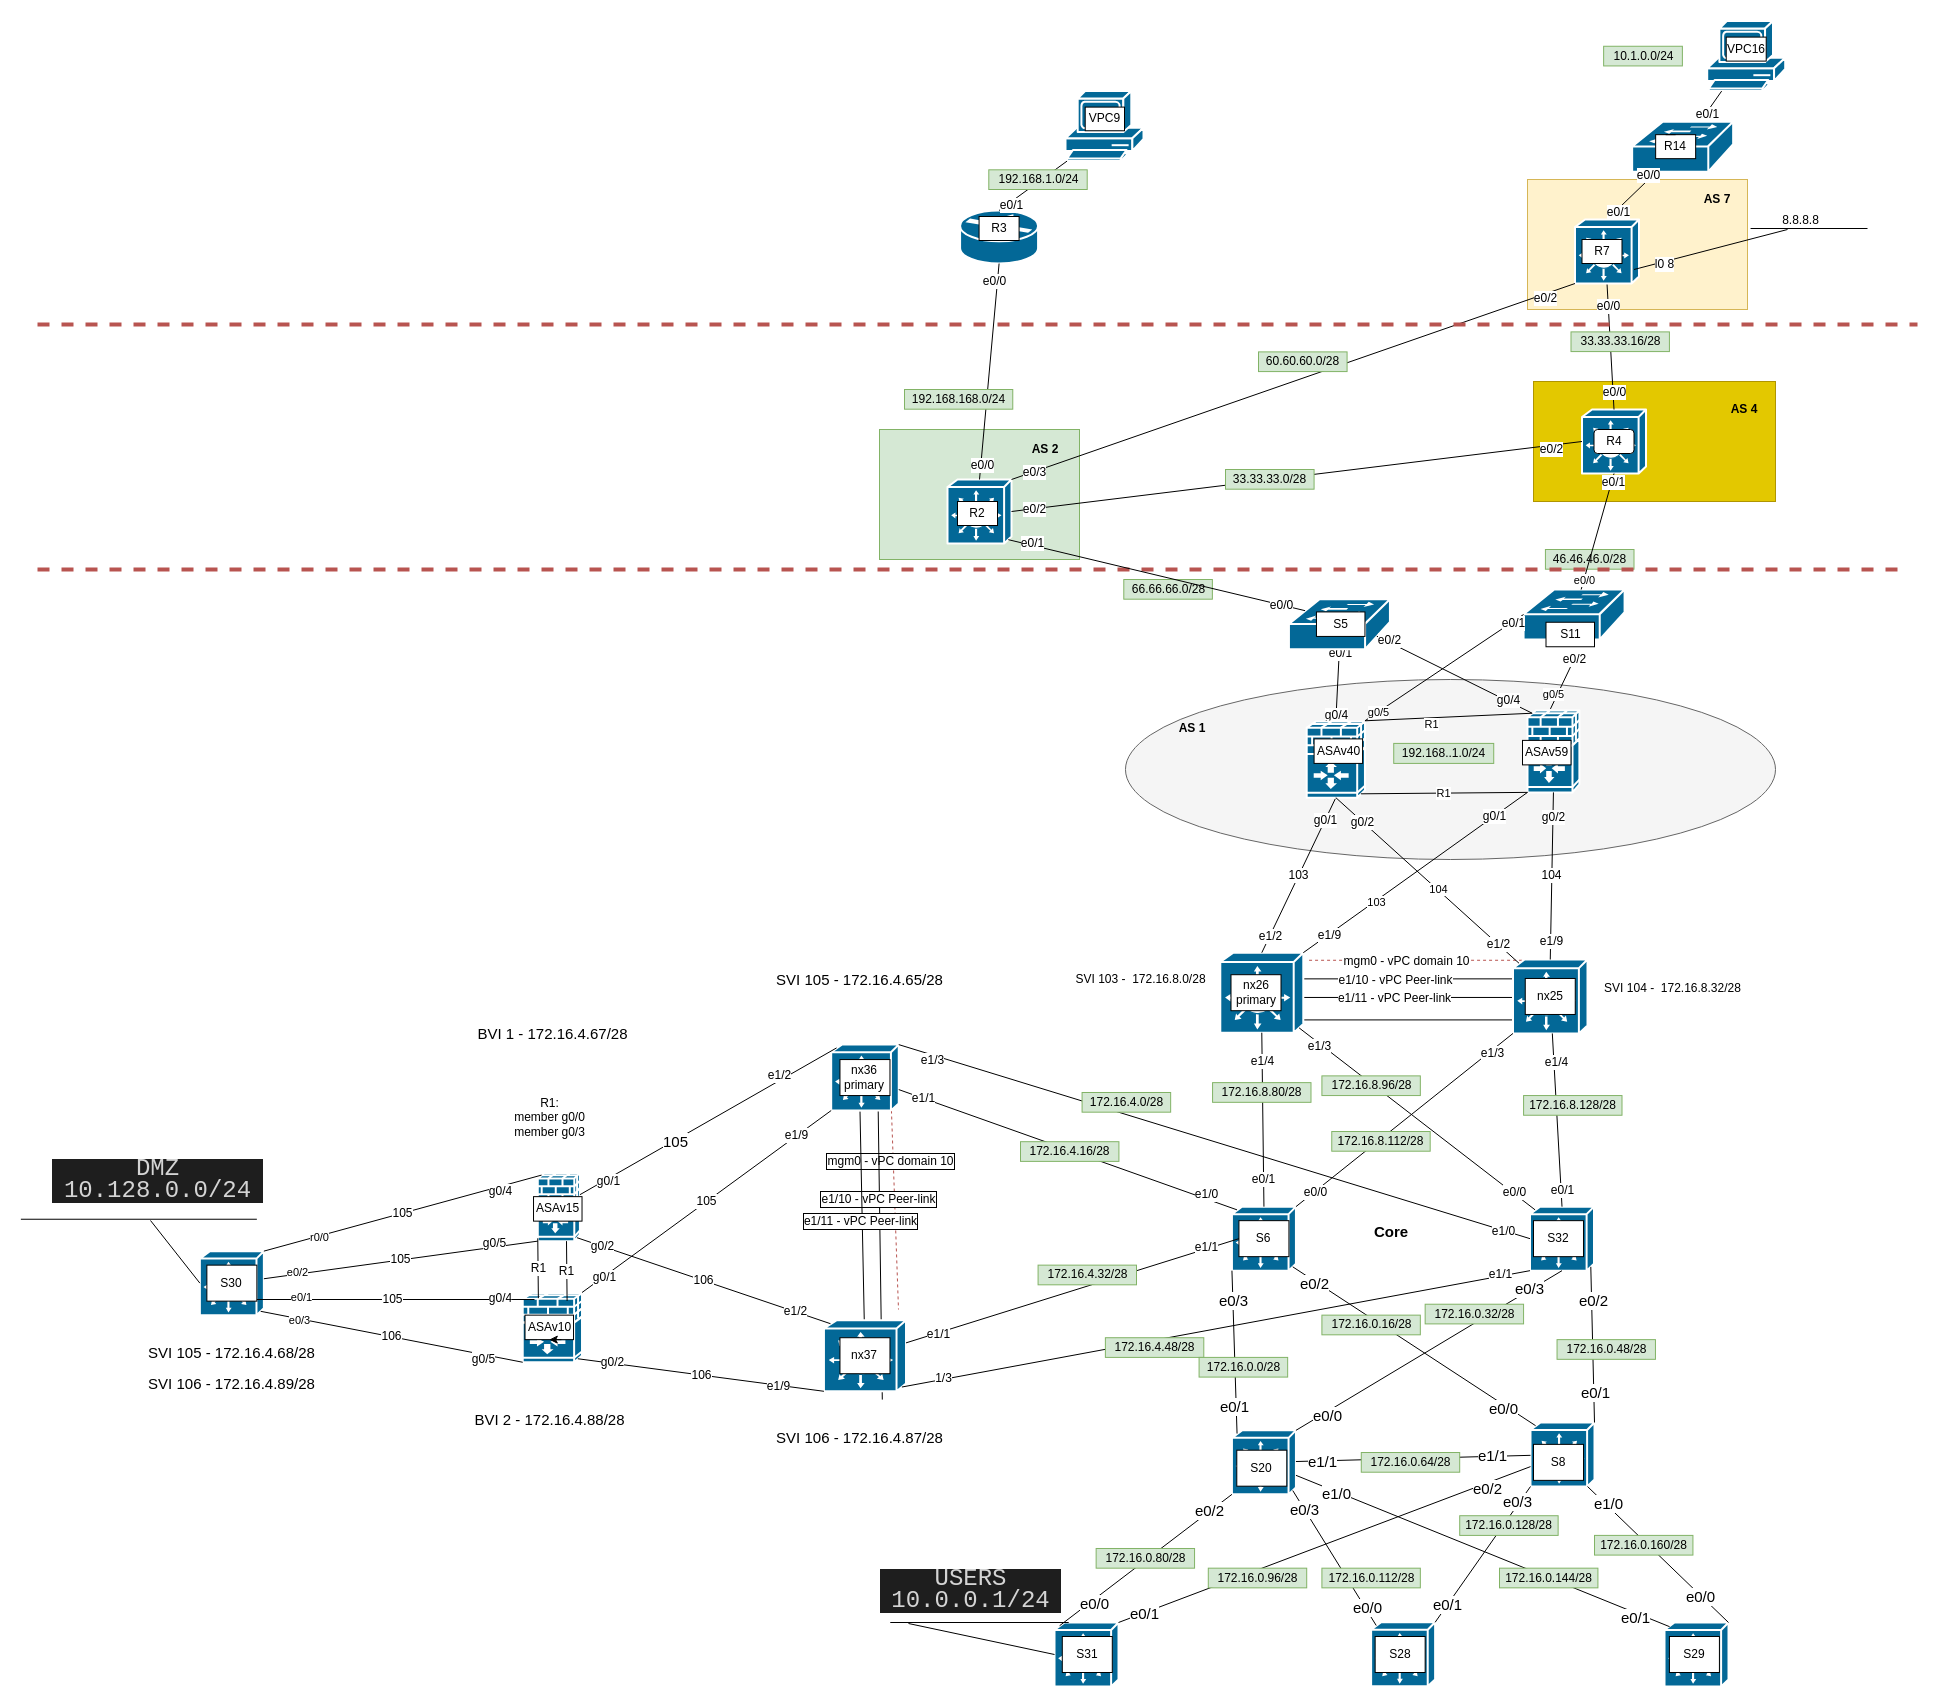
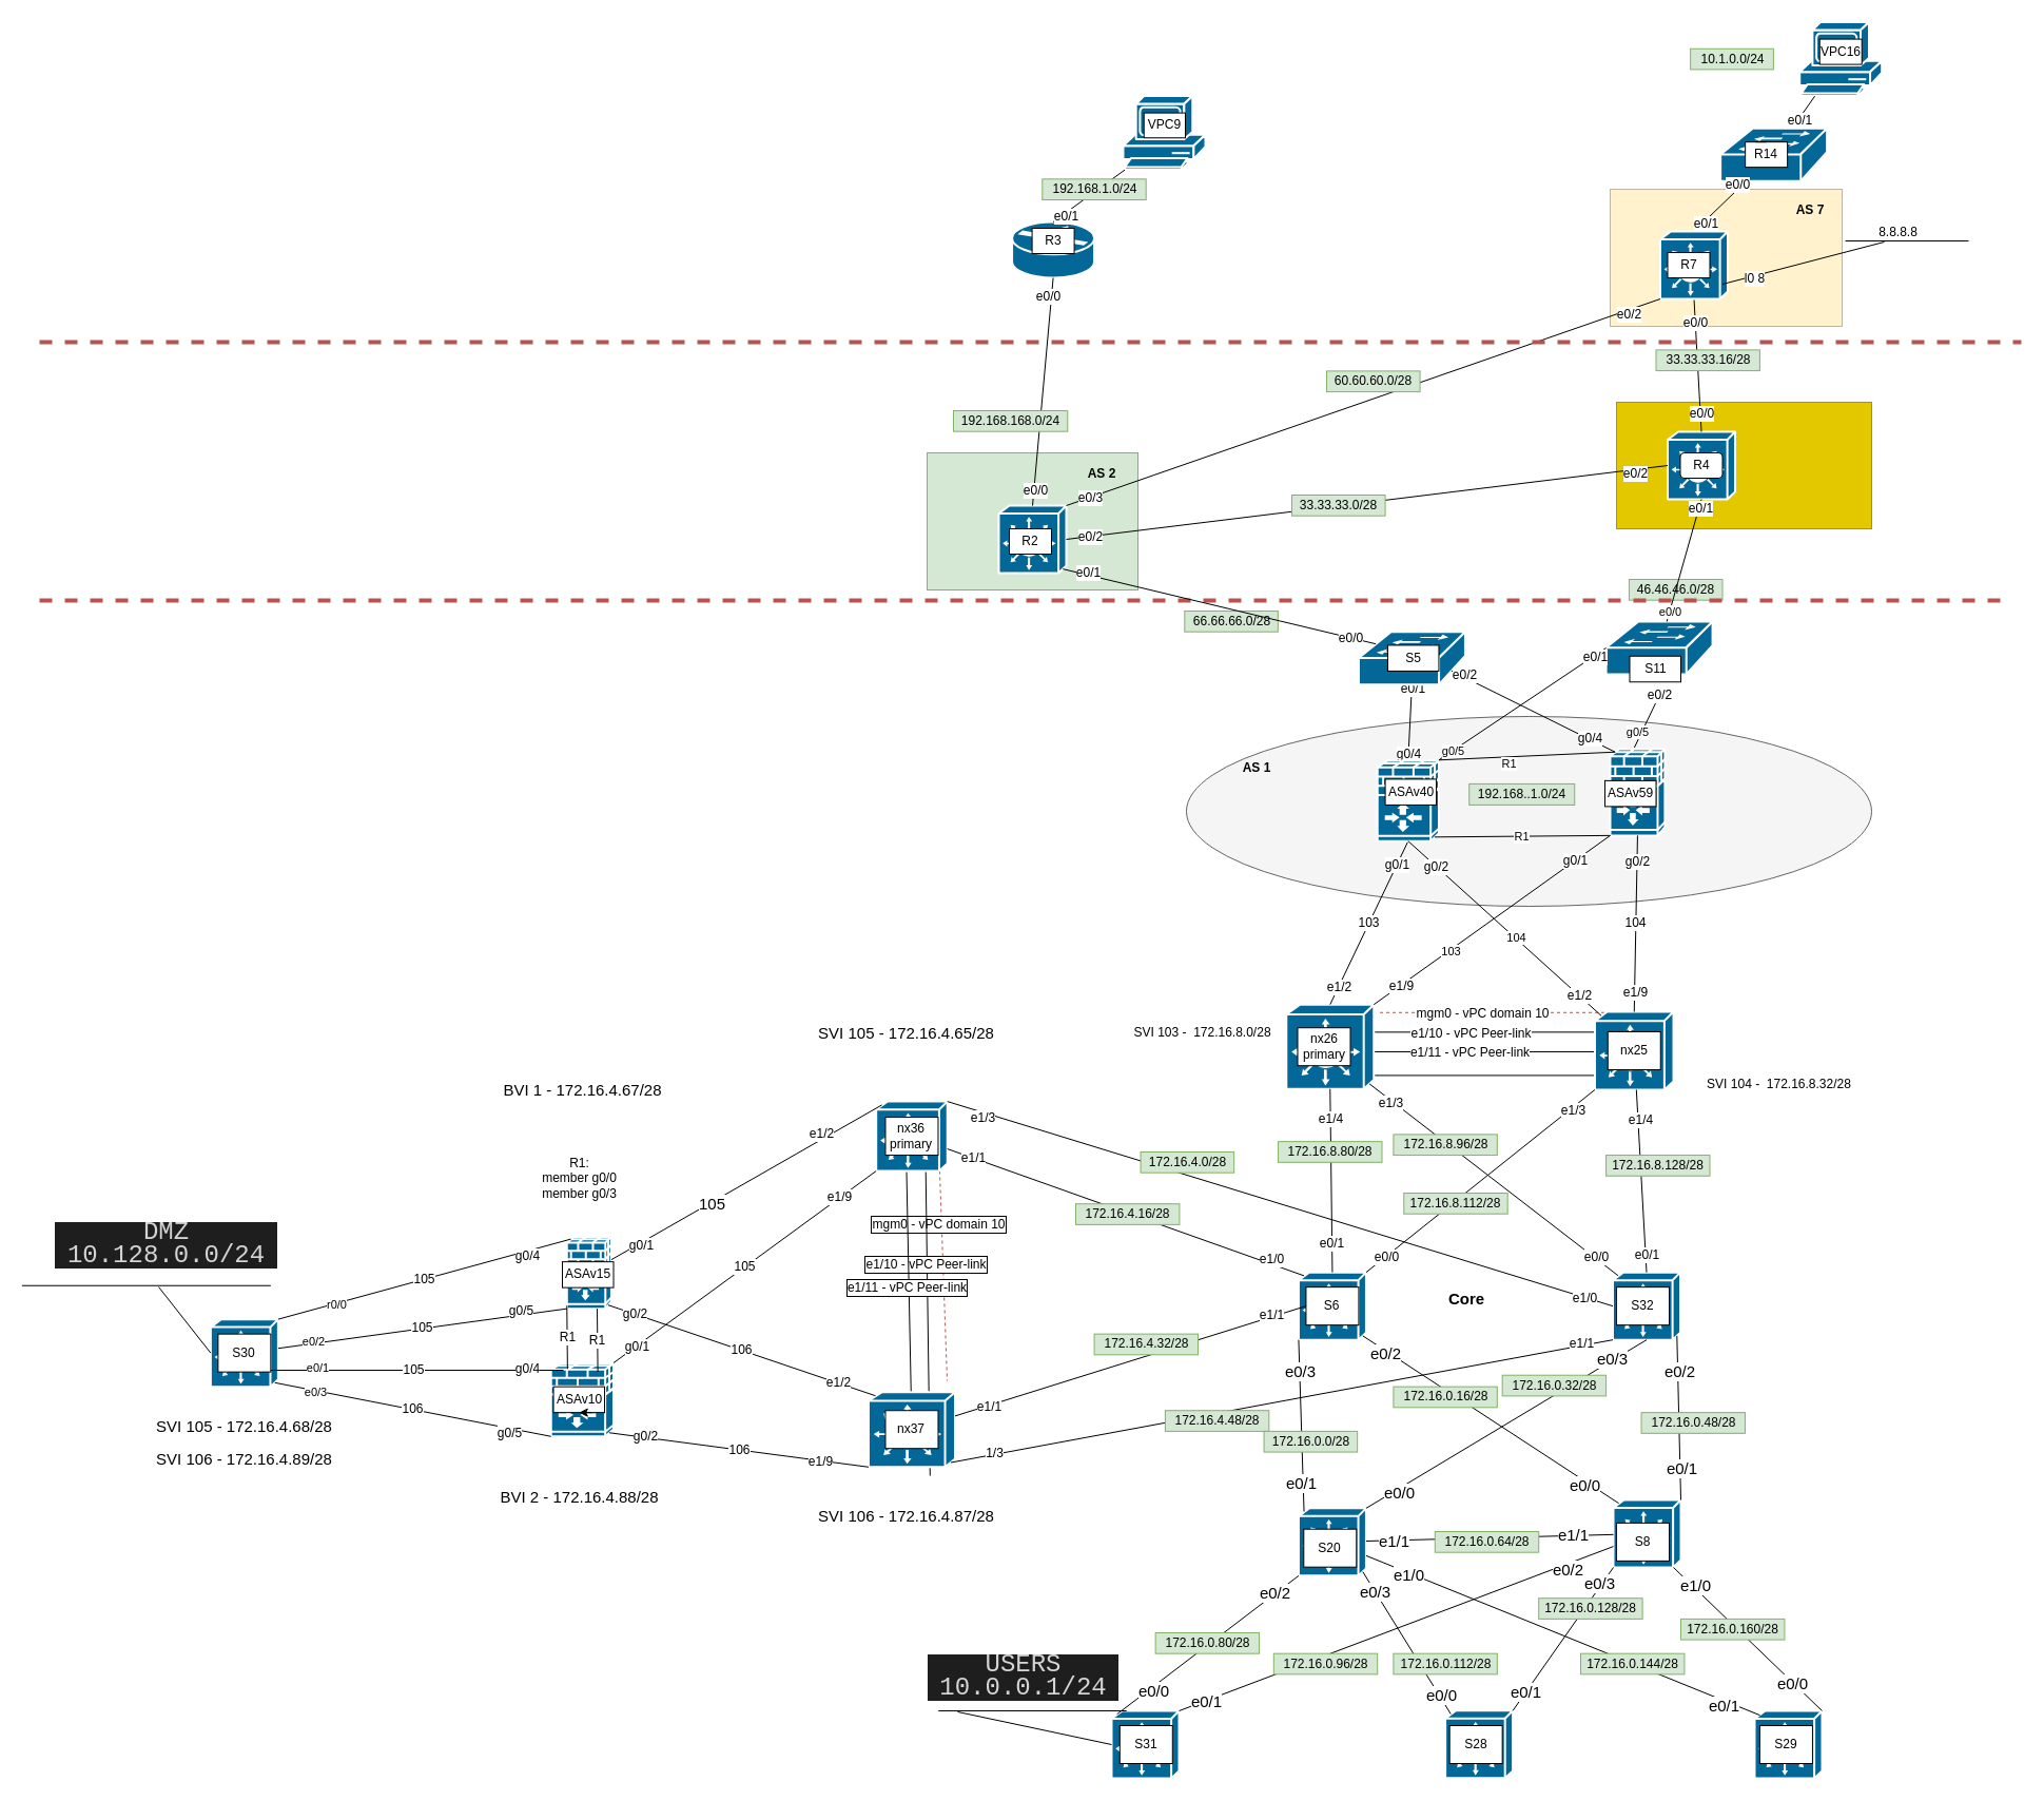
- <mxCell id="45" value="&lt;b style=&quot;font-size: 12px;&quot;&gt;AS 4&lt;/b&gt;" style="text;html=1;strokeColor=none;fillColor=none;align=center;verticalAlign=middle;whiteSpace=wrap;rounded=0;labelBackgroundColor=none;fontSize=12;" parent="1" vertex="1"><mxGeometry x="1723.5" y="399" width="40" height="20" as="geometry" /></mxCell>
- <mxCell id="84" value="SVI 104 -&amp;nbsp; 172.16.8.32/28" style="text;html=1;align=center;verticalAlign=middle;resizable=0;points=[];autosize=1;fontSize=12;fontColor=#000000;" parent="1" vertex="1"><mxGeometry x="1597.002" y="977.972" width="150" height="20" as="geometry" /></mxCell>
+ <mxCell id="84" value="SVI 104 -&amp;nbsp; 172.16.8.32/28" style="text;html=1;align=center;verticalAlign=middle;resizable=0;points=[];autosize=1;fontSize=12;fontColor=#000000;" parent="1" vertex="1"><mxGeometry x="1612.002" y="1017.972" width="150" height="20" as="geometry" /></mxCell>
